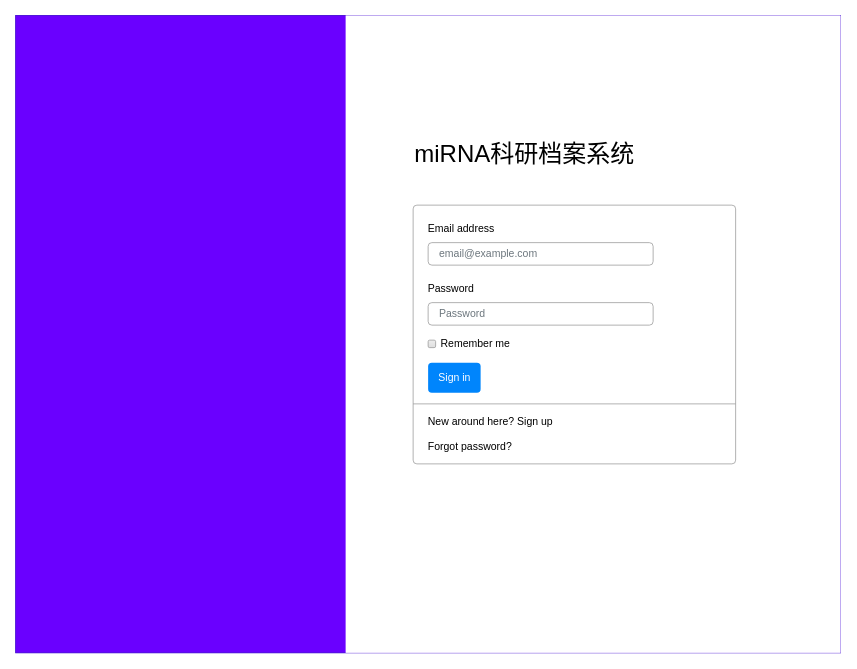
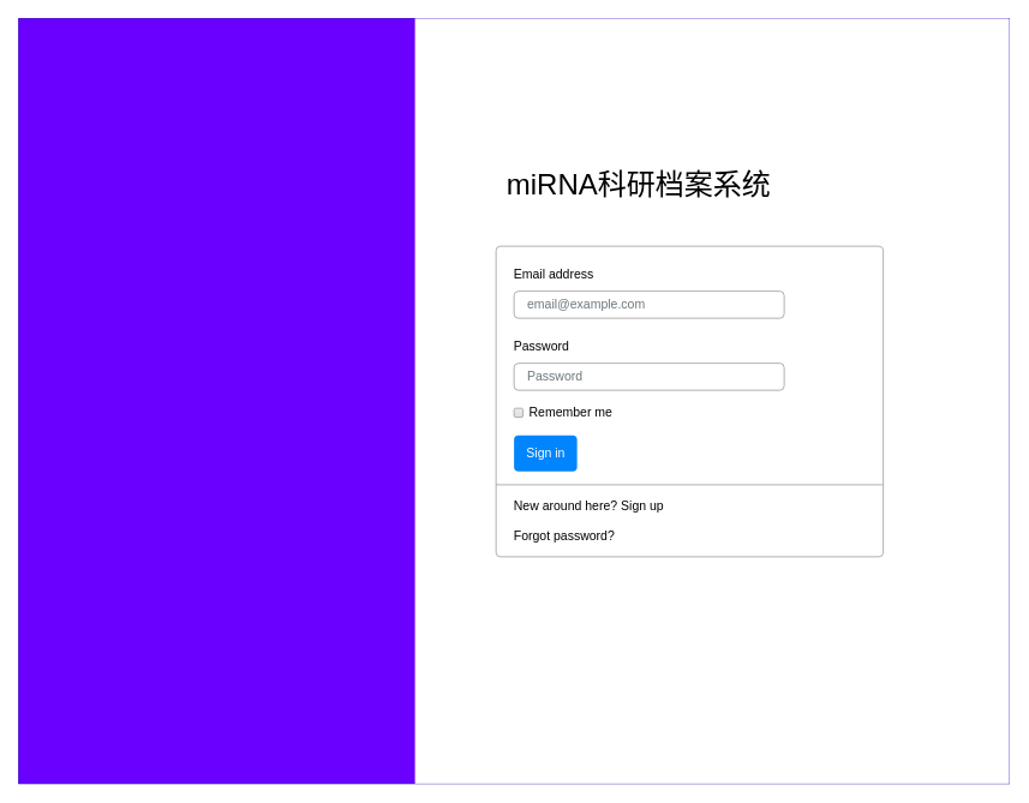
- <mxCell id="13" value="&lt;div&gt;miRNA科研档案系统&lt;/div&gt;" style="text;strokeColor=none;align=left;fillColor=none;html=1;verticalAlign=middle;whiteSpace=wrap;rounded=0;fontSize=32;" vertex="1" parent="1"><mxGeometry x="550" y="190" width="440" height="30" as="geometry" /></mxCell>
+ <mxCell id="13" value="&lt;div&gt;miRNA科研档案系统&lt;/div&gt;" style="text;strokeColor=none;align=left;fillColor=none;html=1;verticalAlign=middle;whiteSpace=wrap;rounded=0;fontSize=32;" vertex="1" parent="1"><mxGeometry x="560" y="190" width="440" height="30" as="geometry" /></mxCell>
